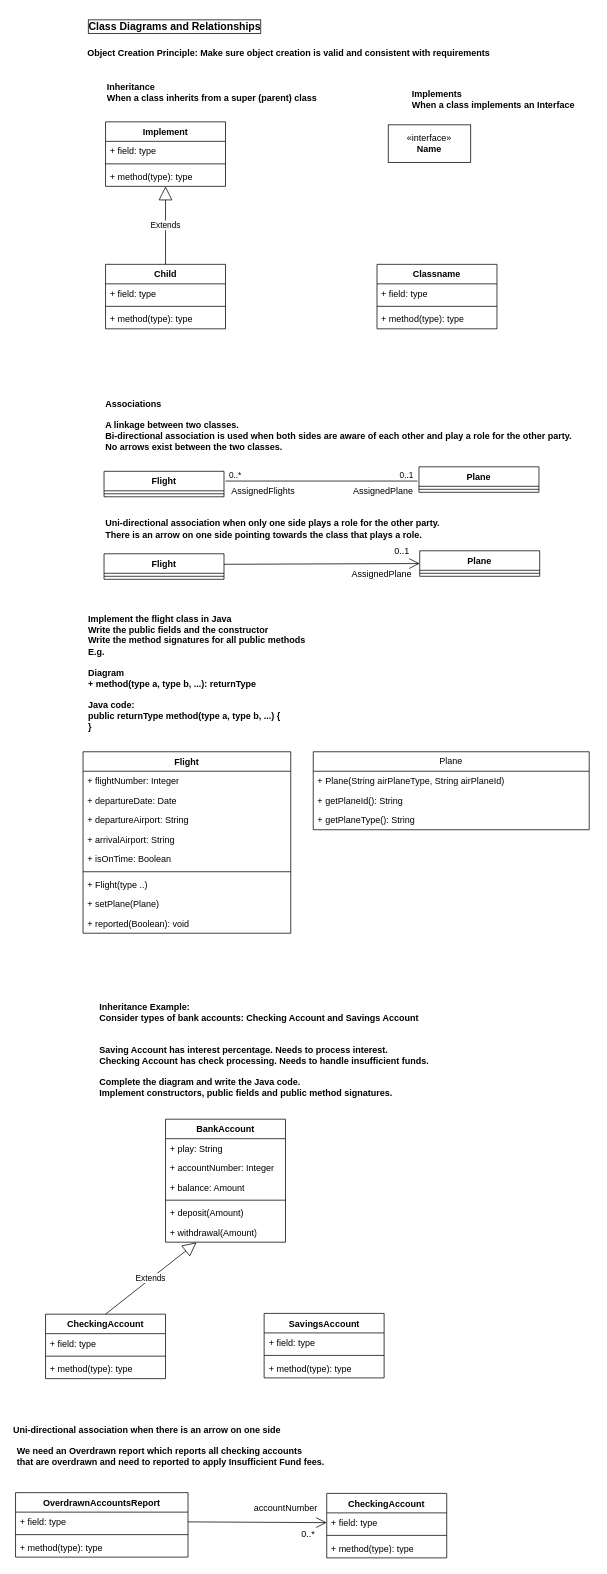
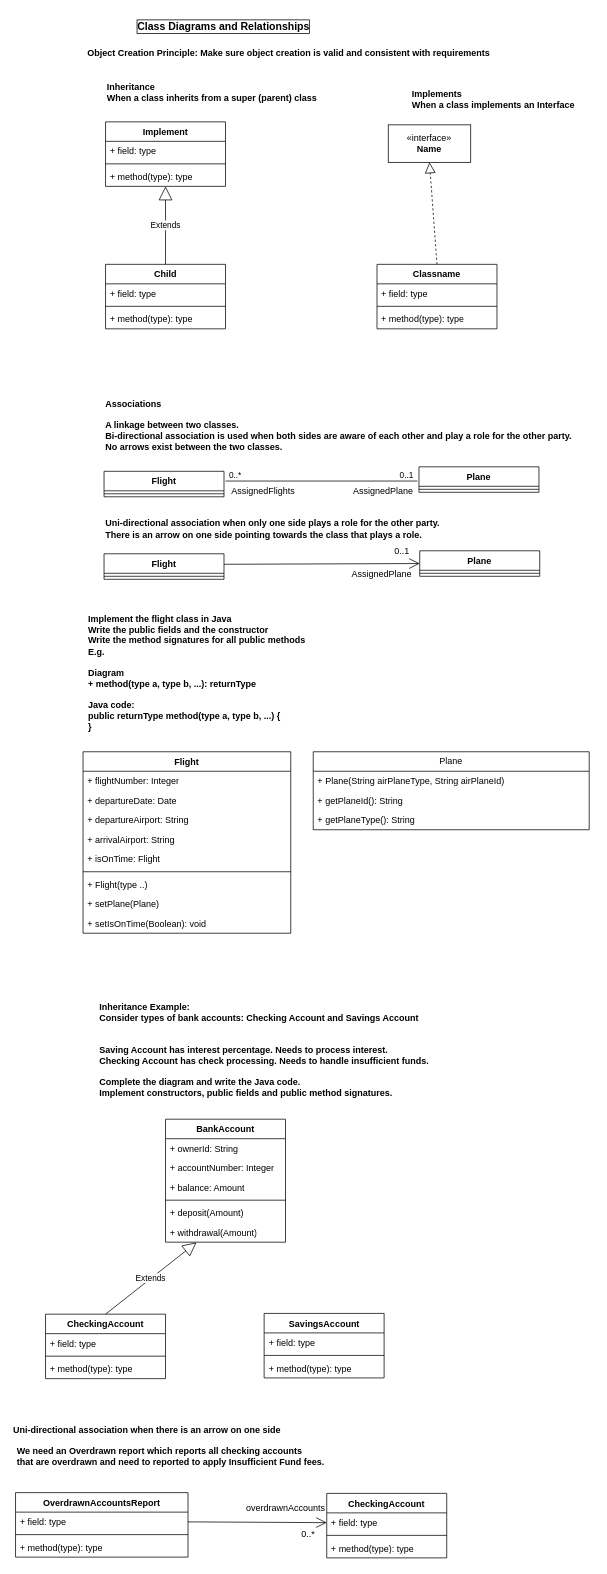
- <mxCell id="83" value="Class Diagrams and Relationships" style="text;html=1;align=center;verticalAlign=middle;resizable=0;points=[];autosize=1;strokeColor=none;fillColor=none;fontStyle=1;labelBorderColor=default;fontSize=14;" vertex="1" parent="1"><mxGeometry x="111.5" y="20" width="240" height="30" as="geometry" /></mxCell>
+ <mxCell id="83" value="Class Diagrams and Relationships" style="text;html=1;align=center;verticalAlign=middle;resizable=0;points=[];autosize=1;strokeColor=none;fillColor=none;fontStyle=1;labelBorderColor=default;fontSize=14;" vertex="1" parent="1"><mxGeometry x="176.5" y="20" width="240" height="30" as="geometry" /></mxCell>
+ <mxCell id="17" value="" style="endArrow=block;dashed=1;endFill=0;endSize=12;html=1;rounded=0;entryX=0.5;entryY=1;entryDx=0;entryDy=0;exitX=0.5;exitY=0;exitDx=0;exitDy=0;" edge="1" parent="1" source="13" target="2"><mxGeometry width="160" relative="1" as="geometry"><mxPoint x="442" y="462" as="sourcePoint" /><mxPoint x="302" y="442" as="targetPoint" /></mxGeometry></mxCell>
- <mxCell id="35" value="+ isOnTime: Boolean" style="text;strokeColor=none;fillColor=none;align=left;verticalAlign=top;spacingLeft=4;spacingRight=4;overflow=hidden;rotatable=0;points=[[0,0.5],[1,0.5]];portConstraint=eastwest;whiteSpace=wrap;html=1;" vertex="1" parent="30"><mxGeometry y="130" width="277" height="26" as="geometry" /></mxCell>
+ <mxCell id="35" value="+ isOnTime: Flight" style="text;strokeColor=none;fillColor=none;align=left;verticalAlign=top;spacingLeft=4;spacingRight=4;overflow=hidden;rotatable=0;points=[[0,0.5],[1,0.5]];portConstraint=eastwest;whiteSpace=wrap;html=1;" vertex="1" parent="30"><mxGeometry y="130" width="277" height="26" as="geometry" /></mxCell>
- <mxCell id="39" value="+ reported(Boolean): void" style="text;strokeColor=none;fillColor=none;align=left;verticalAlign=top;spacingLeft=4;spacingRight=4;overflow=hidden;rotatable=0;points=[[0,0.5],[1,0.5]];portConstraint=eastwest;whiteSpace=wrap;html=1;" vertex="1" parent="30"><mxGeometry y="216" width="277" height="26" as="geometry" /></mxCell>
+ <mxCell id="39" value="+ setIsOnTime(Boolean): void" style="text;strokeColor=none;fillColor=none;align=left;verticalAlign=top;spacingLeft=4;spacingRight=4;overflow=hidden;rotatable=0;points=[[0,0.5],[1,0.5]];portConstraint=eastwest;whiteSpace=wrap;html=1;" vertex="1" parent="30"><mxGeometry y="216" width="277" height="26" as="geometry" /></mxCell>
- <mxCell id="47" value="+ play: String" style="text;strokeColor=none;fillColor=none;align=left;verticalAlign=top;spacingLeft=4;spacingRight=4;overflow=hidden;rotatable=0;points=[[0,0.5],[1,0.5]];portConstraint=eastwest;whiteSpace=wrap;html=1;" vertex="1" parent="46"><mxGeometry y="26" width="160" height="26" as="geometry" /></mxCell>
+ <mxCell id="47" value="+ ownerId: String" style="text;strokeColor=none;fillColor=none;align=left;verticalAlign=top;spacingLeft=4;spacingRight=4;overflow=hidden;rotatable=0;points=[[0,0.5],[1,0.5]];portConstraint=eastwest;whiteSpace=wrap;html=1;" vertex="1" parent="46"><mxGeometry y="26" width="160" height="26" as="geometry" /></mxCell>
- <mxCell id="81" value="accountNumber" style="text;html=1;align=center;verticalAlign=middle;resizable=0;points=[];autosize=1;strokeColor=none;fillColor=none;" vertex="1" parent="1"><mxGeometry x="315" y="1996" width="130" height="30" as="geometry" /></mxCell>
+ <mxCell id="81" value="overdrawnAccounts" style="text;html=1;align=center;verticalAlign=middle;resizable=0;points=[];autosize=1;strokeColor=none;fillColor=none;" vertex="1" parent="1"><mxGeometry x="315" y="1996" width="130" height="30" as="geometry" /></mxCell>
